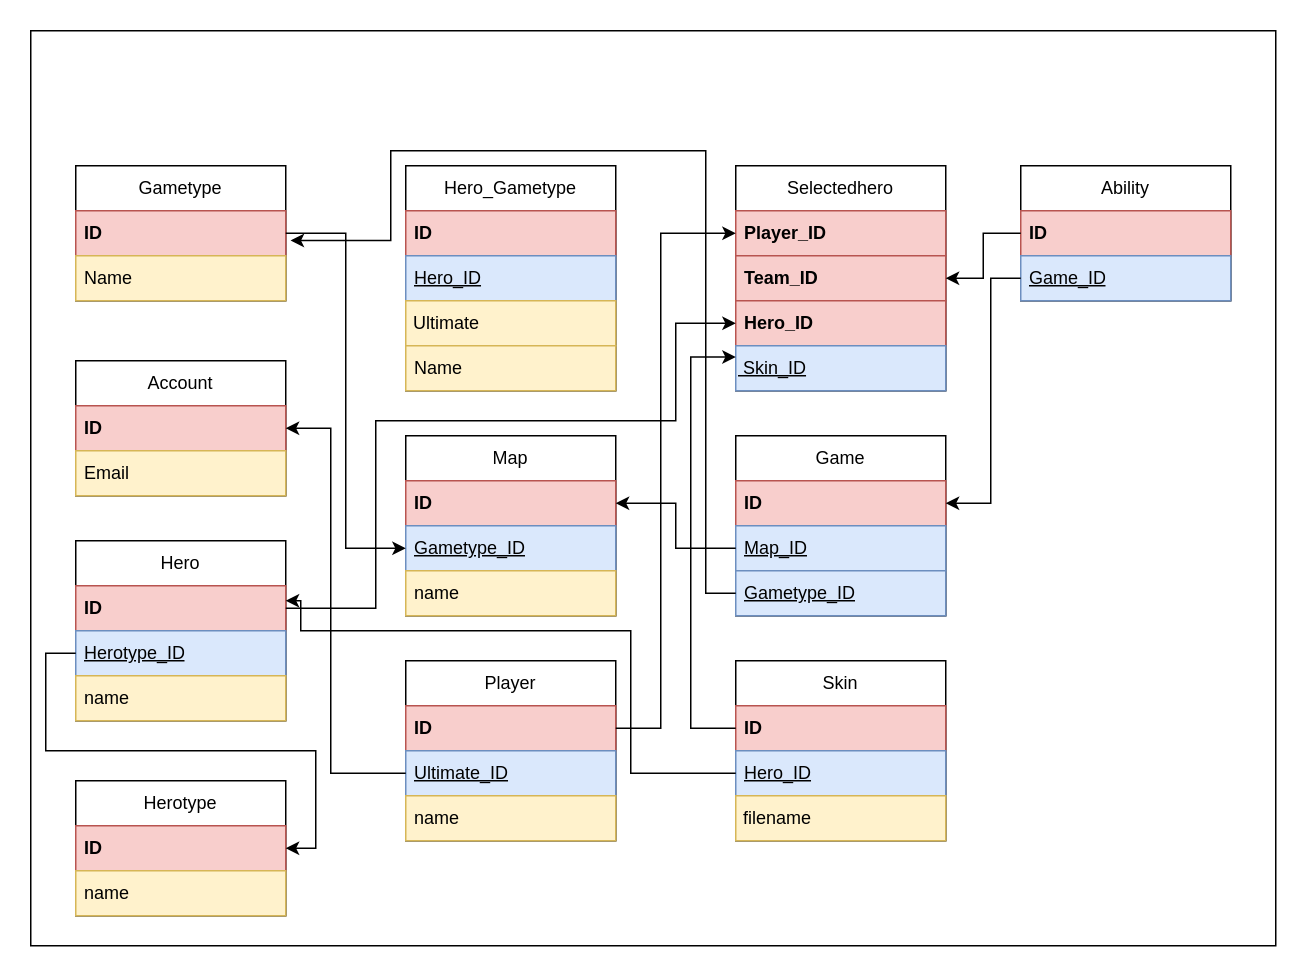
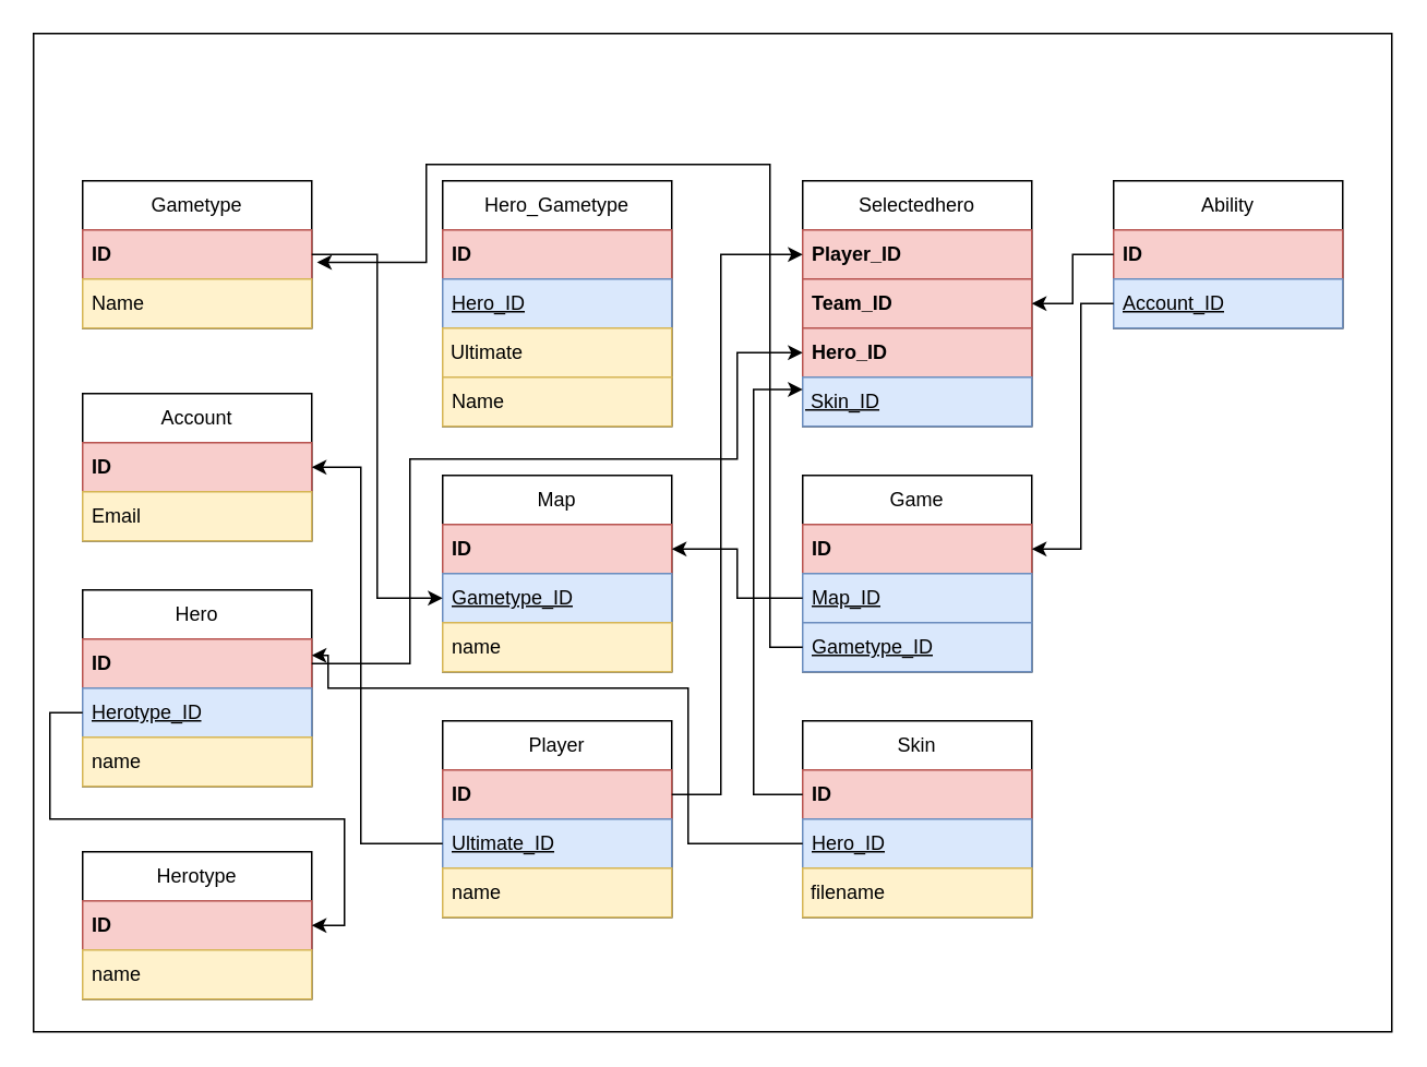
- <mxCell id="41" value="&lt;u&gt;Game_ID&lt;/u&gt;" style="text;strokeColor=#6c8ebf;fillColor=#dae8fc;align=left;verticalAlign=middle;spacingLeft=4;spacingRight=4;overflow=hidden;points=[[0,0.5],[1,0.5]];portConstraint=eastwest;rotatable=0;whiteSpace=wrap;html=1;" vertex="1" parent="39"><mxGeometry y="60" width="140" height="30" as="geometry" /></mxCell>
+ <mxCell id="41" value="&lt;u&gt;Account_ID&lt;/u&gt;" style="text;strokeColor=#6c8ebf;fillColor=#dae8fc;align=left;verticalAlign=middle;spacingLeft=4;spacingRight=4;overflow=hidden;points=[[0,0.5],[1,0.5]];portConstraint=eastwest;rotatable=0;whiteSpace=wrap;html=1;" vertex="1" parent="39"><mxGeometry y="60" width="140" height="30" as="geometry" /></mxCell>
